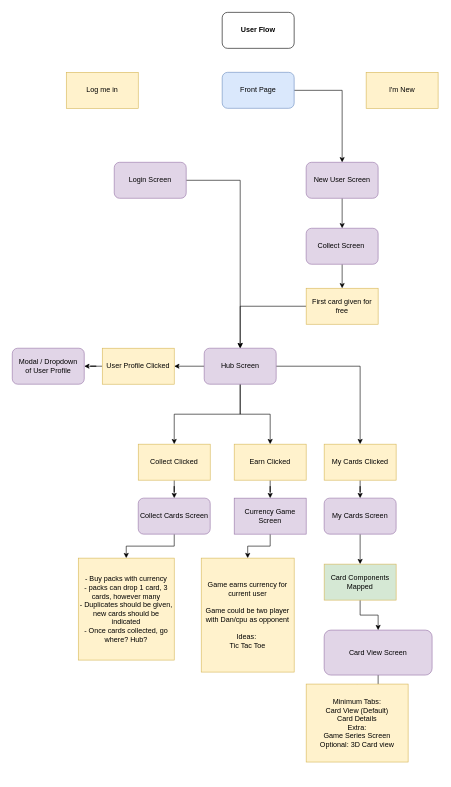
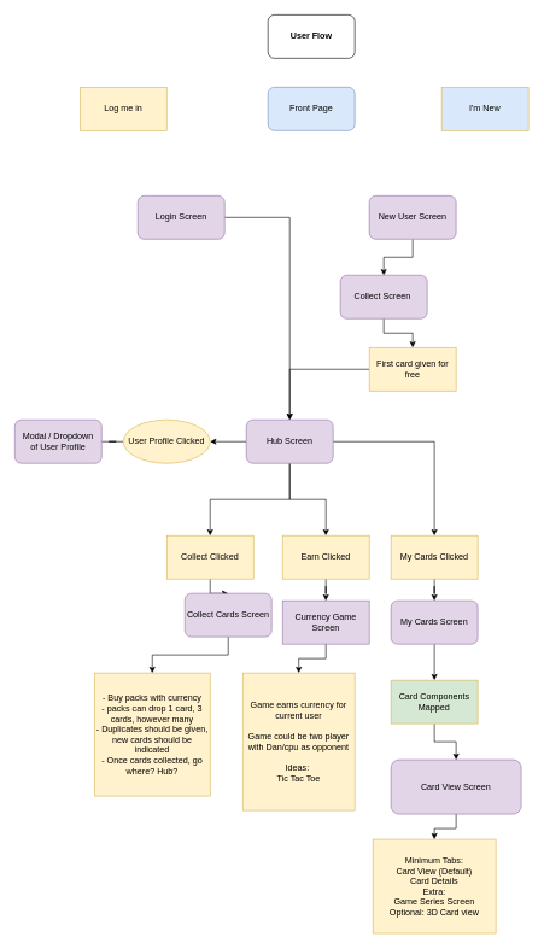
- <mxCell id="3" value="" style="edgeStyle=orthogonalEdgeStyle;rounded=0;orthogonalLoop=1;jettySize=auto;html=1;" edge="1" parent="1" source="4" target="8"><mxGeometry relative="1" as="geometry" /></mxCell>
- <mxCell id="41" value="I'm New" style="rounded=0;whiteSpace=wrap;html=1;fillColor=#fff2cc;strokeColor=#d6b656;" vertex="1" parent="1"><mxGeometry x="610" y="120" width="120" height="60" as="geometry" /></mxCell>
+ <mxCell id="41" value="I'm New" style="rounded=0;whiteSpace=wrap;html=1;fillColor=#dae8fc;strokeColor=#d6b656;" vertex="1" parent="1"><mxGeometry x="610" y="120" width="120" height="60" as="geometry" /></mxCell>
- <mxCell id="13" value="Collect Screen&amp;nbsp;" style="rounded=1;whiteSpace=wrap;html=1;fillColor=#e1d5e7;strokeColor=#9673a6;" vertex="1" parent="1"><mxGeometry x="510" y="380" width="120" height="60" as="geometry" /></mxCell>
+ <mxCell id="13" value="Collect Screen&amp;nbsp;" style="rounded=1;whiteSpace=wrap;html=1;fillColor=#e1d5e7;strokeColor=#9673a6;" vertex="1" parent="1"><mxGeometry x="470" y="380" width="120" height="60" as="geometry" /></mxCell>
- <mxCell id="19" value="" style="edgeStyle=orthogonalEdgeStyle;rounded=0;orthogonalLoop=1;jettySize=auto;html=1;" edge="1" parent="1" source="20" target="21"><mxGeometry relative="1" as="geometry" /></mxCell>
+ <mxCell id="19" value="" style="edgeStyle=orthogonalEdgeStyle;rounded=0;orthogonalLoop=1;jettySize=auto;html=1;endArrow=none;" edge="1" parent="1" source="20" target="21"><mxGeometry relative="1" as="geometry" /></mxCell>
- <mxCell id="20" value="User Profile Clicked" style="rounded=0;whiteSpace=wrap;html=1;fillColor=#fff2cc;strokeColor=#d6b656;" vertex="1" parent="1"><mxGeometry x="170" y="580" width="120" height="60" as="geometry" /></mxCell>
+ <mxCell id="20" value="User Profile Clicked" style="ellipse;whiteSpace=wrap;html=1;fillColor=#fff2cc;strokeColor=#d6b656;" vertex="1" parent="1"><mxGeometry x="170" y="580" width="120" height="60" as="geometry" /></mxCell>
- <mxCell id="31" value="Collect Cards Screen" style="rounded=1;whiteSpace=wrap;html=1;fillColor=#e1d5e7;strokeColor=#9673a6;" vertex="1" parent="1"><mxGeometry x="230" y="830" width="120" height="60" as="geometry" /></mxCell>
+ <mxCell id="31" value="Collect Cards Screen" style="rounded=1;whiteSpace=wrap;html=1;fillColor=#e1d5e7;strokeColor=#9673a6;" vertex="1" parent="1"><mxGeometry x="255" y="820" width="120" height="60" as="geometry" /></mxCell>
- <mxCell id="38" value="Minimum Tabs:&lt;br&gt;Card View (Default)&lt;br&gt;Card Details&lt;br&gt;Extra:&lt;br&gt;Game Series Screen&lt;br&gt;Optional: 3D Card view" style="rounded=0;whiteSpace=wrap;html=1;fillColor=#fff2cc;strokeColor=#d6b656;" vertex="1" parent="1"><mxGeometry x="510" y="1140" width="170" height="130" as="geometry" /></mxCell>
+ <mxCell id="38" value="Minimum Tabs:&lt;br&gt;Card View (Default)&lt;br&gt;Card Details&lt;br&gt;Extra:&lt;br&gt;Game Series Screen&lt;br&gt;Optional: 3D Card view" style="rounded=0;whiteSpace=wrap;html=1;fillColor=#fff2cc;strokeColor=#d6b656;" vertex="1" parent="1"><mxGeometry x="515" y="1160" width="170" height="130" as="geometry" /></mxCell>
